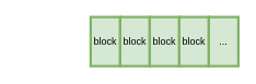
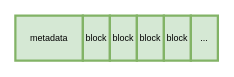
+ <mxCell id="2" value="metadata" style="rounded=0;whiteSpace=wrap;html=1;strokeWidth=3;fillColor=#d5e8d4;strokeColor=#82b366;" vertex="1" parent="1"><mxGeometry x="20" y="20" width="90" height="60" as="geometry" /></mxCell>
